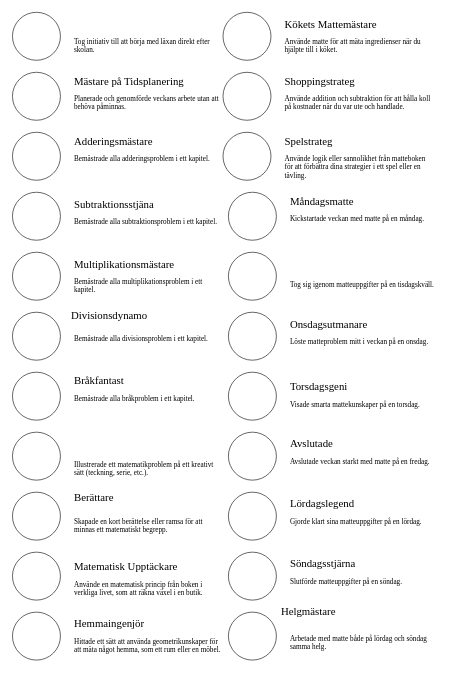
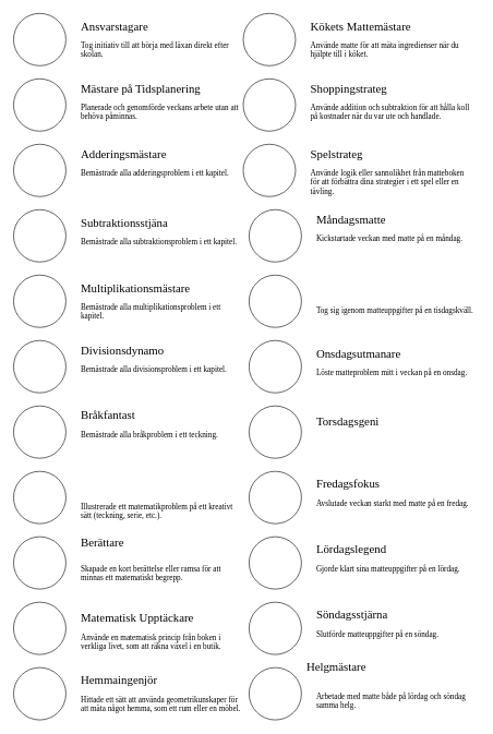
+ <mxCell id="35" value="Ansvarstagare" style="text;html=1;align=left;verticalAlign=middle;whiteSpace=wrap;rounded=0;fontFamily=Comic Sans MS;fontSize=18;" vertex="1" parent="1"><mxGeometry x="121" y="25" width="230" height="30" as="geometry" /></mxCell>
- <mxCell id="50" value="Divisionsdynamo" style="text;html=1;align=left;verticalAlign=middle;whiteSpace=wrap;rounded=0;fontFamily=Comic Sans MS;fontSize=18;" vertex="1" parent="1"><mxGeometry x="116" y="510" width="230" height="30" as="geometry" /></mxCell>
+ <mxCell id="50" value="Divisionsdynamo" style="text;html=1;align=left;verticalAlign=middle;whiteSpace=wrap;rounded=0;fontFamily=Comic Sans MS;fontSize=18;" vertex="1" parent="1"><mxGeometry x="121" y="520" width="230" height="30" as="geometry" /></mxCell>
- <mxCell id="54" value="Bemästrade alla bråkproblem i ett kapitel." style="text;whiteSpace=wrap;html=1;fontFamily=Comic Sans MS;" vertex="1" parent="1"><mxGeometry x="121" y="650" width="250" height="40" as="geometry" /></mxCell>
+ <mxCell id="54" value="Bemästrade alla bråkproblem i ett teckning." style="text;whiteSpace=wrap;html=1;fontFamily=Comic Sans MS;" vertex="1" parent="1"><mxGeometry x="121" y="650" width="250" height="40" as="geometry" /></mxCell>
- <mxCell id="30" value="Visade smarta mattekunskaper på en torsdag." style="text;whiteSpace=wrap;html=1;fontFamily=Comic Sans MS;" parent="1" vertex="1"><mxGeometry x="481" y="660" width="250" height="40" as="geometry" /></mxCell>
- <mxCell id="32" value="Avslutade" style="text;html=1;align=left;verticalAlign=middle;whiteSpace=wrap;rounded=0;fontFamily=Comic Sans MS;fontSize=18;" parent="1" vertex="1"><mxGeometry x="481" y="725" width="230" height="30" as="geometry" /></mxCell>
+ <mxCell id="32" value="Fredagsfokus" style="text;html=1;align=left;verticalAlign=middle;whiteSpace=wrap;rounded=0;fontFamily=Comic Sans MS;fontSize=18;" parent="1" vertex="1"><mxGeometry x="481" y="725" width="230" height="30" as="geometry" /></mxCell>
